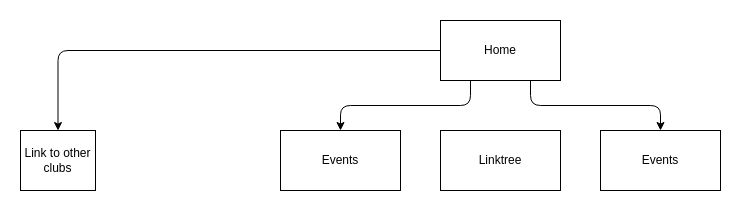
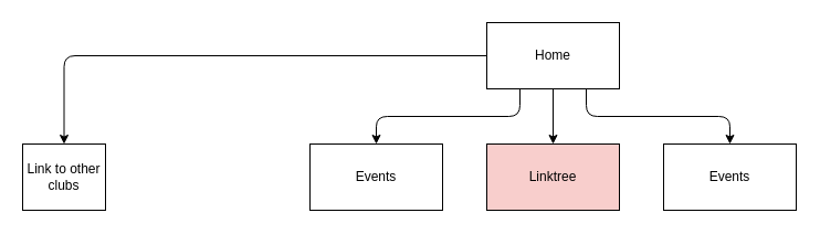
+ <mxCell id="2" style="edgeStyle=none;html=1;exitX=0.5;exitY=1;exitDx=0;exitDy=0;entryX=0.5;entryY=0;entryDx=0;entryDy=0;" edge="1" parent="1" source="6" target="8"><mxGeometry relative="1" as="geometry" /></mxCell>
- <mxCell id="8" value="Linktree" style="whiteSpace=wrap;html=1;" parent="1" vertex="1"><mxGeometry x="440" y="130" width="120" height="60" as="geometry" /></mxCell>
+ <mxCell id="8" value="Linktree" style="whiteSpace=wrap;html=1;fillColor=#f8cecc;" parent="1" vertex="1"><mxGeometry x="440" y="130" width="120" height="60" as="geometry" /></mxCell>
